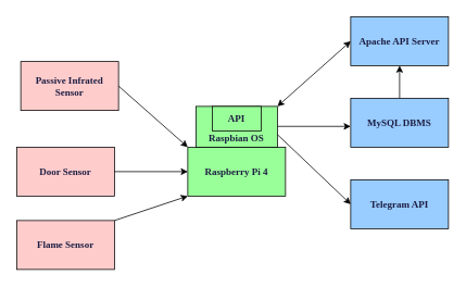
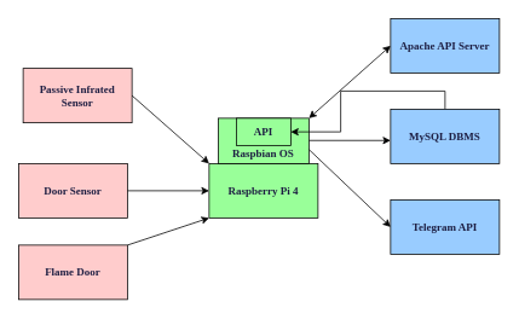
- <mxCell id="10" style="edgeStyle=orthogonalEdgeStyle;rounded=0;orthogonalLoop=1;jettySize=auto;html=1;exitX=0.5;exitY=0;exitDx=0;exitDy=0;entryX=0.5;entryY=1;entryDx=0;entryDy=0;" edge="1" parent="1" source="11" target="8"><mxGeometry relative="1" as="geometry" /></mxCell>
+ <mxCell id="10" style="edgeStyle=orthogonalEdgeStyle;rounded=0;orthogonalLoop=1;jettySize=auto;html=1;exitX=0.5;exitY=0;exitDx=0;exitDy=0;" edge="1" parent="1" source="11" target="7"><mxGeometry relative="1" as="geometry" /></mxCell>
- <mxCell id="5" value="&lt;p class=&quot;0&quot;&gt;&lt;/p&gt;&lt;div data-jsonlen=&quot;6236&quot; data-hjsonver=&quot;1.0&quot; class=&quot;hwp_editor_board_content&quot; id=&quot;hwpEditorBoardContent&quot;&gt;&lt;/div&gt;&lt;p&gt;&lt;/p&gt;&lt;p style=&quot;mso-pagination:none;text-autospace:none;mso-padding-alt:0pt 0pt 0pt 0pt;&quot; class=&quot;0&quot;&gt;&lt;span style=&quot;mso-fareast-font-family:HY중고딕;font-family:HY중고딕;mso-ascii-font-family:HY중고딕;mso-font-width:100%;letter-spacing:0pt;mso-text-raise:0pt;font-weight:bold;color:#1d1e42;&quot; lang=&quot;EN-US&quot;&gt;Flame Sensor&lt;/span&gt;&lt;/p&gt;&lt;div data-jsonlen=&quot;6235&quot; data-hjsonver=&quot;1.0&quot; class=&quot;hwp_editor_board_content&quot; id=&quot;hwpEditorBoardContent&quot;&gt;&lt;/div&gt;" style="rounded=0;whiteSpace=wrap;html=1;fillColor=#FFCCCC;" vertex="1" parent="1"><mxGeometry x="20" y="270" width="120" height="60" as="geometry" /></mxCell>
+ <mxCell id="5" value="&lt;p class=&quot;0&quot;&gt;&lt;/p&gt;&lt;div data-jsonlen=&quot;6236&quot; data-hjsonver=&quot;1.0&quot; class=&quot;hwp_editor_board_content&quot; id=&quot;hwpEditorBoardContent&quot;&gt;&lt;/div&gt;&lt;p&gt;&lt;/p&gt;&lt;p style=&quot;mso-pagination:none;text-autospace:none;mso-padding-alt:0pt 0pt 0pt 0pt;&quot; class=&quot;0&quot;&gt;&lt;span style=&quot;mso-fareast-font-family:HY중고딕;font-family:HY중고딕;mso-ascii-font-family:HY중고딕;mso-font-width:100%;letter-spacing:0pt;mso-text-raise:0pt;font-weight:bold;color:#1d1e42;&quot; lang=&quot;EN-US&quot;&gt;Flame Door&lt;/span&gt;&lt;/p&gt;&lt;div data-jsonlen=&quot;6235&quot; data-hjsonver=&quot;1.0&quot; class=&quot;hwp_editor_board_content&quot; id=&quot;hwpEditorBoardContent&quot;&gt;&lt;/div&gt;" style="rounded=0;whiteSpace=wrap;html=1;fillColor=#FFCCCC;" vertex="1" parent="1"><mxGeometry x="20" y="270" width="120" height="60" as="geometry" /></mxCell>
